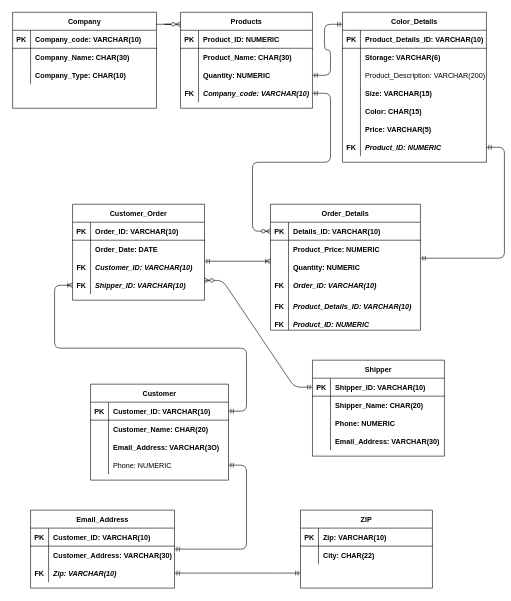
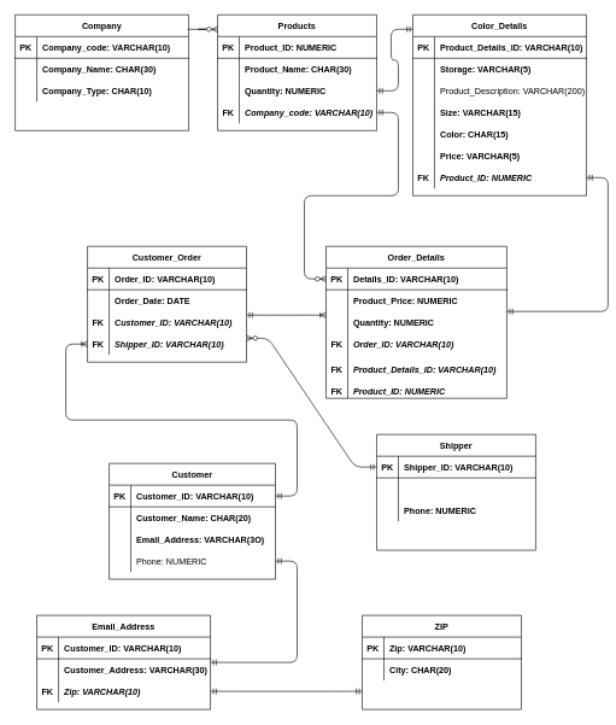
- <mxCell id="33" value="Storage: VARCHAR(6)" style="shape=partialRectangle;connectable=0;fillColor=none;top=0;left=0;bottom=0;right=0;align=left;spacingLeft=6;overflow=hidden;fontStyle=1" parent="31" vertex="1"><mxGeometry x="30" width="210" height="30" as="geometry" /></mxCell>
+ <mxCell id="33" value="Storage: VARCHAR(5)" style="shape=partialRectangle;connectable=0;fillColor=none;top=0;left=0;bottom=0;right=0;align=left;spacingLeft=6;overflow=hidden;fontStyle=1" parent="31" vertex="1"><mxGeometry x="30" width="210" height="30" as="geometry" /></mxCell>
- <mxCell id="100" value="Shipper_Name: CHAR(20)" style="shape=partialRectangle;connectable=0;fillColor=none;top=0;left=0;bottom=0;right=0;align=left;spacingLeft=6;overflow=hidden;fontStyle=1" parent="98" vertex="1"><mxGeometry x="30" width="190" height="30" as="geometry" /></mxCell>
- <mxCell id="106" value="Email_Address: VARCHAR(30)" style="shape=partialRectangle;connectable=0;fillColor=none;top=0;left=0;bottom=0;right=0;align=left;spacingLeft=6;overflow=hidden;fontStyle=1" parent="104" vertex="1"><mxGeometry x="30" width="190" height="30" as="geometry" /></mxCell>
- <mxCell id="129" value="City: CHAR(22)" style="shape=partialRectangle;connectable=0;fillColor=none;top=0;left=0;bottom=0;right=0;align=left;spacingLeft=6;overflow=hidden;fontStyle=1" parent="127" vertex="1"><mxGeometry x="30" width="190" height="30" as="geometry" /></mxCell>
+ <mxCell id="129" value="City: CHAR(20)" style="shape=partialRectangle;connectable=0;fillColor=none;top=0;left=0;bottom=0;right=0;align=left;spacingLeft=6;overflow=hidden;fontStyle=1" parent="127" vertex="1"><mxGeometry x="30" width="190" height="30" as="geometry" /></mxCell>
